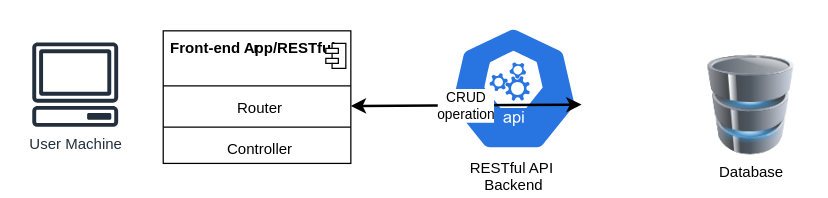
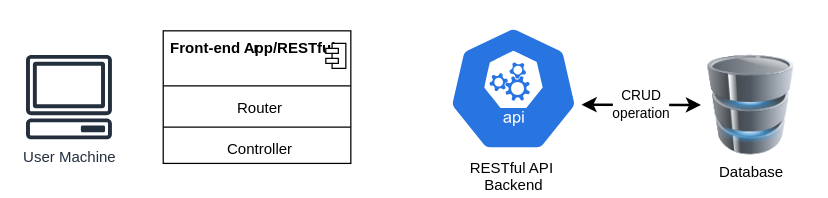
- <mxCell id="12" value="User Machine" style="sketch=0;outlineConnect=0;fontColor=#232F3E;gradientColor=none;fillColor=#232F3D;strokeColor=none;dashed=0;verticalLabelPosition=bottom;verticalAlign=top;align=center;html=1;fontSize=12;fontStyle=0;aspect=fixed;pointerEvents=1;shape=mxgraph.aws4.client;" parent="1" vertex="1"><mxGeometry x="25" y="33.25" width="69.28" height="67.5" as="geometry" /></mxCell>
+ <mxCell id="12" value="User Machine" style="sketch=0;outlineConnect=0;fontColor=#232F3E;gradientColor=none;fillColor=#232F3D;strokeColor=none;dashed=0;verticalLabelPosition=bottom;verticalAlign=top;align=center;html=1;fontSize=12;fontStyle=0;aspect=fixed;pointerEvents=1;shape=mxgraph.aws4.client;" parent="1" vertex="1"><mxGeometry x="20" y="43.25" width="69.28" height="67.5" as="geometry" /></mxCell>
- <mxCell id="11" value="CRUD&lt;br&gt;operation" style="endArrow=classic;startArrow=classic;html=1;rounded=0;exitX=0.995;exitY=0.63;exitDx=0;exitDy=0;exitPerimeter=0;strokeWidth=2;" parent="1" source="10" target="6" edge="1"><mxGeometry width="50" height="50" relative="1" as="geometry"><mxPoint x="510" y="110" as="sourcePoint" /><mxPoint x="560" y="60" as="targetPoint" /></mxGeometry></mxCell>
+ <mxCell id="11" value="CRUD&lt;br&gt;operation" style="endArrow=classic;startArrow=classic;html=1;rounded=0;exitX=0.995;exitY=0.63;exitDx=0;exitDy=0;exitPerimeter=0;entryX=0;entryY=0.5;entryDx=0;entryDy=0;strokeWidth=2;" parent="1" source="10" target="9" edge="1"><mxGeometry width="50" height="50" relative="1" as="geometry"><mxPoint x="510" y="110" as="sourcePoint" /><mxPoint x="560" y="60" as="targetPoint" /></mxGeometry></mxCell>
